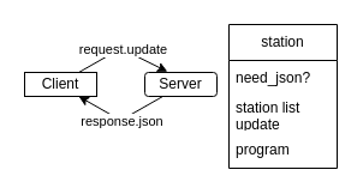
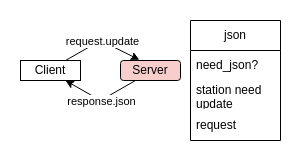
- <mxCell id="8" value="station" style="swimlane;fontStyle=0;childLayout=stackLayout;horizontal=1;startSize=30;horizontalStack=0;resizeParent=1;resizeParentMax=0;resizeLast=0;collapsible=1;marginBottom=0;whiteSpace=wrap;html=1;" vertex="1" parent="1"><mxGeometry x="190" y="20" width="90" height="120" as="geometry" /></mxCell>
+ <mxCell id="8" value="json" style="swimlane;fontStyle=0;childLayout=stackLayout;horizontal=1;startSize=30;horizontalStack=0;resizeParent=1;resizeParentMax=0;resizeLast=0;collapsible=1;marginBottom=0;whiteSpace=wrap;html=1;" vertex="1" parent="1"><mxGeometry x="190" y="20" width="90" height="120" as="geometry" /></mxCell>
- <mxCell id="3" value="Server" style="rounded=1;whiteSpace=wrap;html=1;" vertex="1" parent="1"><mxGeometry x="120" y="60" width="60" height="20" as="geometry" /></mxCell>
+ <mxCell id="3" value="Server" style="rounded=1;whiteSpace=wrap;html=1;fillColor=#f8cecc;" vertex="1" parent="1"><mxGeometry x="120" y="60" width="60" height="20" as="geometry" /></mxCell>
- <mxCell id="10" value="station list update" style="text;strokeColor=none;fillColor=none;align=left;verticalAlign=middle;spacingLeft=4;spacingRight=4;overflow=hidden;points=[[0,0.5],[1,0.5]];portConstraint=eastwest;rotatable=0;whiteSpace=wrap;html=1;" vertex="1" parent="8"><mxGeometry y="60" width="90" height="30" as="geometry" /></mxCell>
+ <mxCell id="10" value="station need update" style="text;strokeColor=none;fillColor=none;align=left;verticalAlign=middle;spacingLeft=4;spacingRight=4;overflow=hidden;points=[[0,0.5],[1,0.5]];portConstraint=eastwest;rotatable=0;whiteSpace=wrap;html=1;" vertex="1" parent="8"><mxGeometry y="60" width="90" height="30" as="geometry" /></mxCell>
- <mxCell id="11" value="program" style="text;strokeColor=none;fillColor=none;align=left;verticalAlign=middle;spacingLeft=4;spacingRight=4;overflow=hidden;points=[[0,0.5],[1,0.5]];portConstraint=eastwest;rotatable=0;whiteSpace=wrap;html=1;" vertex="1" parent="8"><mxGeometry y="90" width="90" height="30" as="geometry" /></mxCell>
+ <mxCell id="11" value="request" style="text;strokeColor=none;fillColor=none;align=left;verticalAlign=middle;spacingLeft=4;spacingRight=4;overflow=hidden;points=[[0,0.5],[1,0.5]];portConstraint=eastwest;rotatable=0;whiteSpace=wrap;html=1;" vertex="1" parent="8"><mxGeometry y="90" width="90" height="30" as="geometry" /></mxCell>
